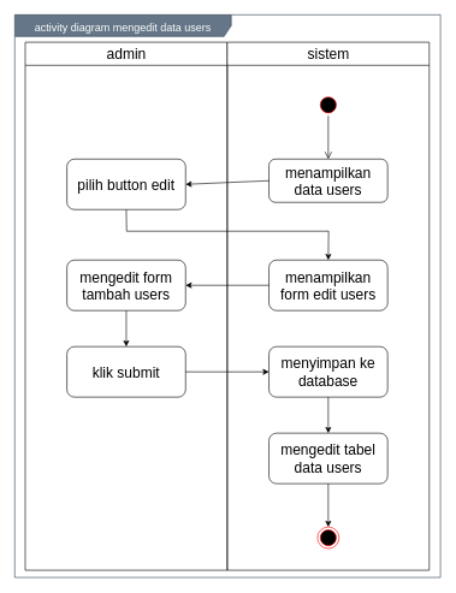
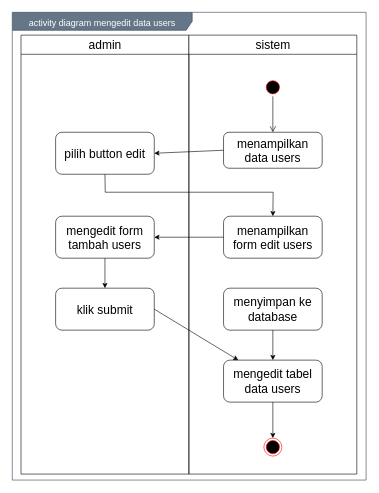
- <mxCell id="19" value="" style="endArrow=classic;html=1;entryX=0;entryY=0.5;entryDx=0;entryDy=0;exitX=1;exitY=0.5;exitDx=0;exitDy=0;" edge="1" parent="1" source="13" target="15"><mxGeometry width="50" height="50" relative="1" as="geometry"><mxPoint x="184.5" y="440" as="sourcePoint" /><mxPoint x="184.5" y="490" as="targetPoint" /></mxGeometry></mxCell>
+ <mxCell id="19" value="" style="endArrow=classic;html=1;exitX=1;exitY=0.5;exitDx=0;exitDy=0;" edge="1" parent="1" source="13" target="16"><mxGeometry width="50" height="50" relative="1" as="geometry"><mxPoint x="184.5" y="440" as="sourcePoint" /><mxPoint x="184.5" y="490" as="targetPoint" /></mxGeometry></mxCell>
